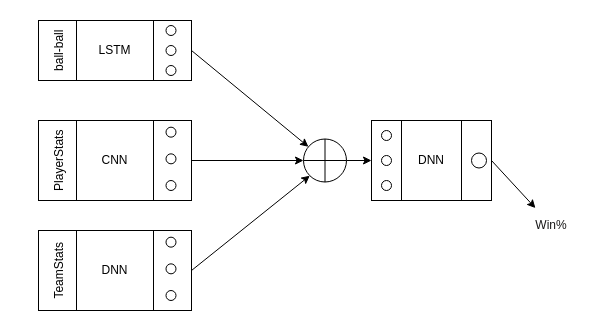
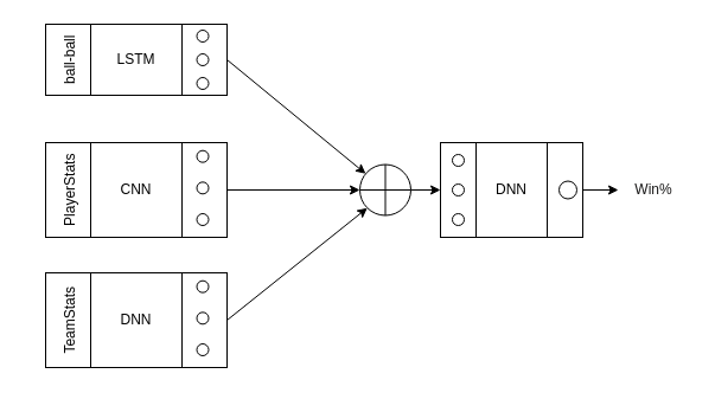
- <mxCell id="37" value="Win%" style="text;html=1;strokeColor=none;fillColor=none;align=center;verticalAlign=middle;whiteSpace=wrap;rounded=0;fontColor=#1a1919;" parent="1" vertex="1"><mxGeometry x="521" y="207.58" width="60" height="34.83" as="geometry" /></mxCell>
+ <mxCell id="37" value="Win%" style="text;html=1;strokeColor=none;fillColor=none;align=center;verticalAlign=middle;whiteSpace=wrap;rounded=0;fontColor=#1a1919;" parent="1" vertex="1"><mxGeometry x="521" y="142.58" width="60" height="34.83" as="geometry" /></mxCell>
